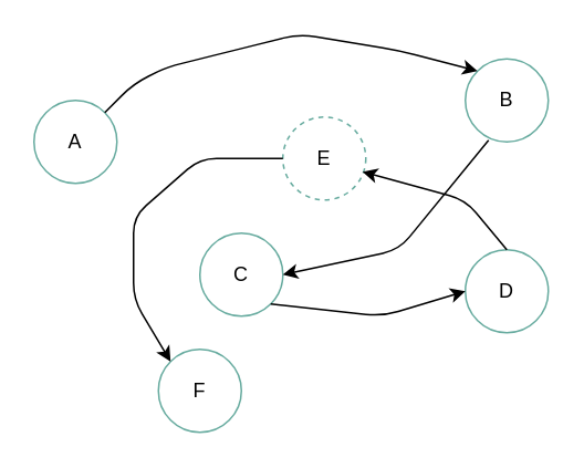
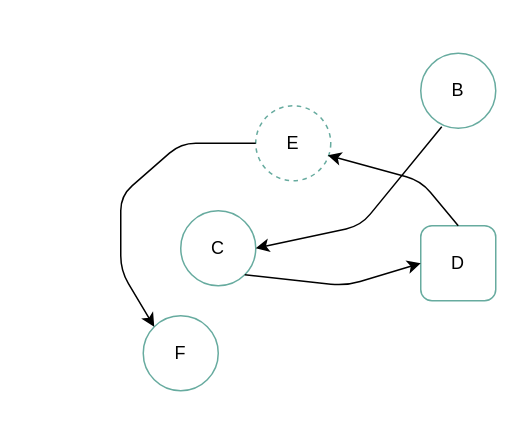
- <mxCell id="8" value="" style="endArrow=classic;html=1;exitX=1;exitY=0;exitDx=0;exitDy=0;entryX=0;entryY=0;entryDx=0;entryDy=0;" edge="1" parent="1" source="2" target="3"><mxGeometry width="50" height="50" relative="1" as="geometry"><mxPoint x="140" y="70" as="sourcePoint" /><mxPoint x="190" y="20" as="targetPoint" /><Array as="points"><mxPoint x="80" y="50" /><mxPoint x="100" y="40" /><mxPoint x="140" y="30" /><mxPoint x="180" y="20" /><mxPoint x="240" y="30" /></Array></mxGeometry></mxCell>
- <mxCell id="2" value="A" style="ellipse;whiteSpace=wrap;html=1;aspect=fixed;fillColor=none;strokeColor=#67AB9F;" parent="1" vertex="1"><mxGeometry x="20" y="60" width="50" height="50" as="geometry" /></mxCell>
- <mxCell id="5" value="D" style="ellipse;whiteSpace=wrap;html=1;aspect=fixed;fillColor=none;strokeColor=#67AB9F;" vertex="1" parent="1"><mxGeometry x="280" y="150" width="50" height="50" as="geometry" /></mxCell>
+ <mxCell id="5" value="D" style="whiteSpace=wrap;html=1;aspect=fixed;fillColor=none;strokeColor=#67AB9F;rounded=1;" vertex="1" parent="1"><mxGeometry x="280" y="150" width="50" height="50" as="geometry" /></mxCell>
